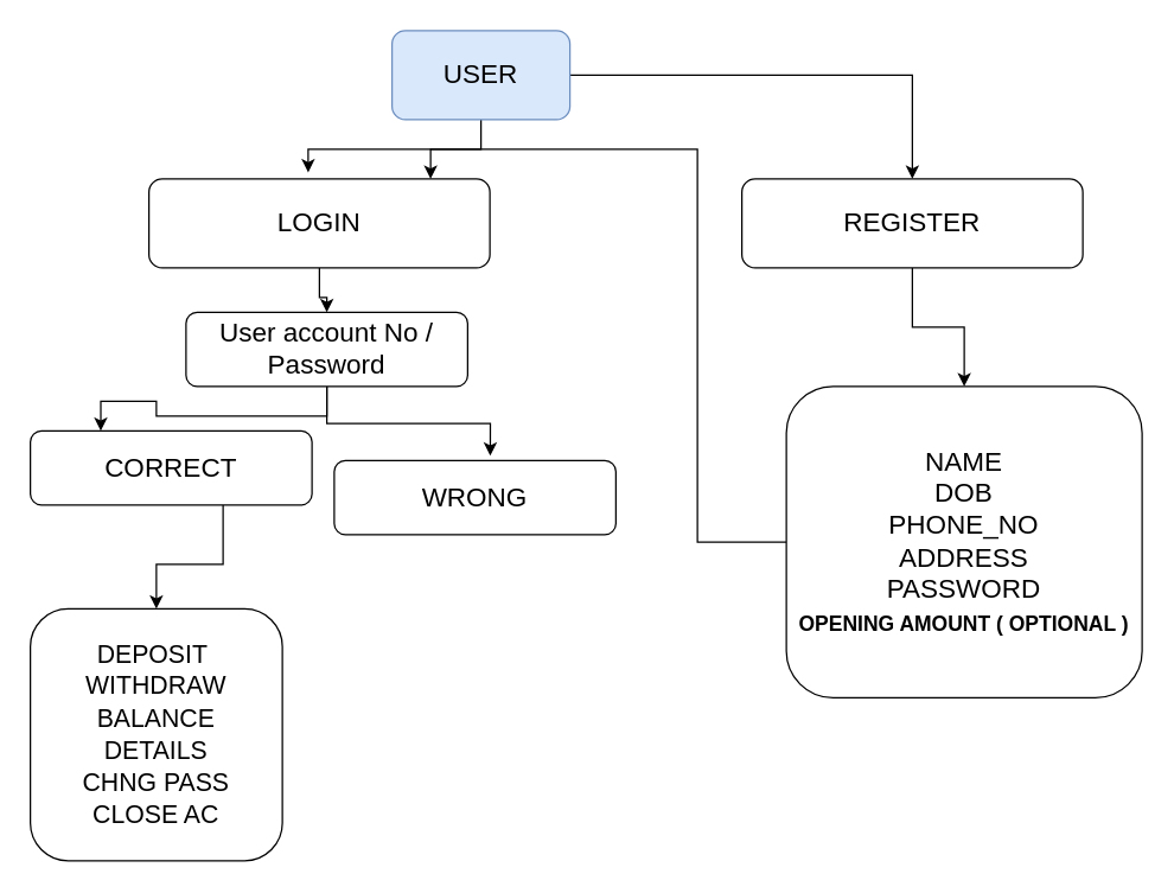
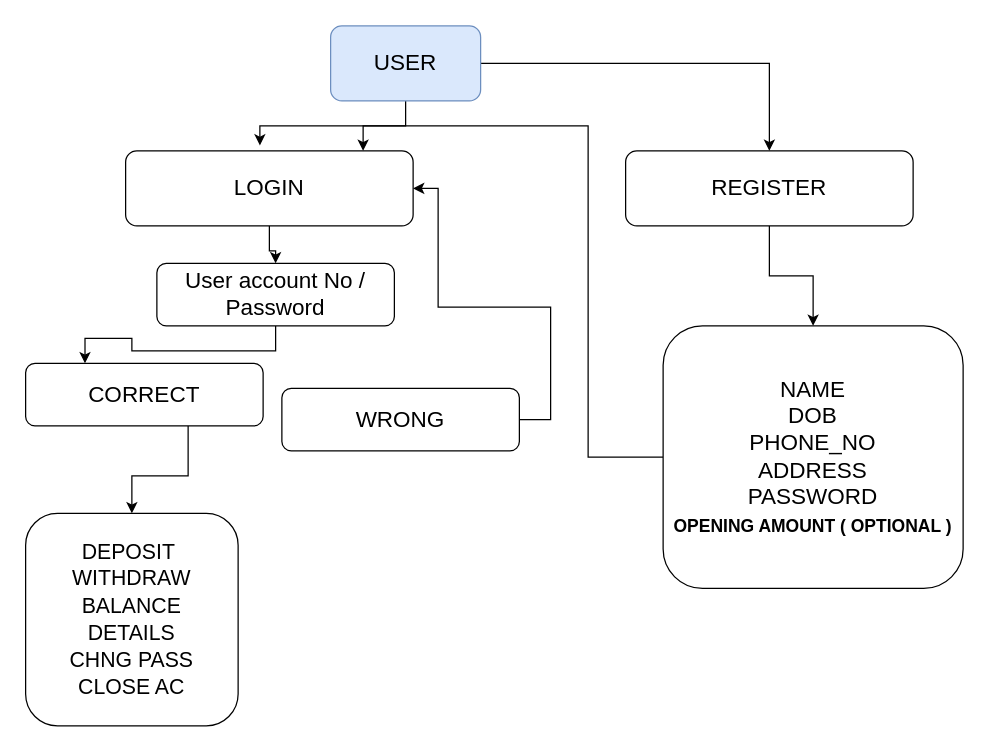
+ <mxCell id="14" style="edgeStyle=orthogonalEdgeStyle;rounded=0;orthogonalLoop=1;jettySize=auto;html=1;entryX=1;entryY=0.5;entryDx=0;entryDy=0;fontSize=18;" edge="1" parent="1" source="15" target="6"><mxGeometry relative="1" as="geometry"><Array as="points"><mxPoint x="440" y="335" /><mxPoint x="440" y="245" /><mxPoint x="350" y="245" /><mxPoint x="350" y="150" /></Array></mxGeometry></mxCell>
- <mxCell id="10" style="edgeStyle=orthogonalEdgeStyle;rounded=0;orthogonalLoop=1;jettySize=auto;html=1;entryX=0.554;entryY=-0.064;entryDx=0;entryDy=0;entryPerimeter=0;fontSize=18;" edge="1" parent="1" source="11" target="15"><mxGeometry relative="1" as="geometry" /></mxCell>
